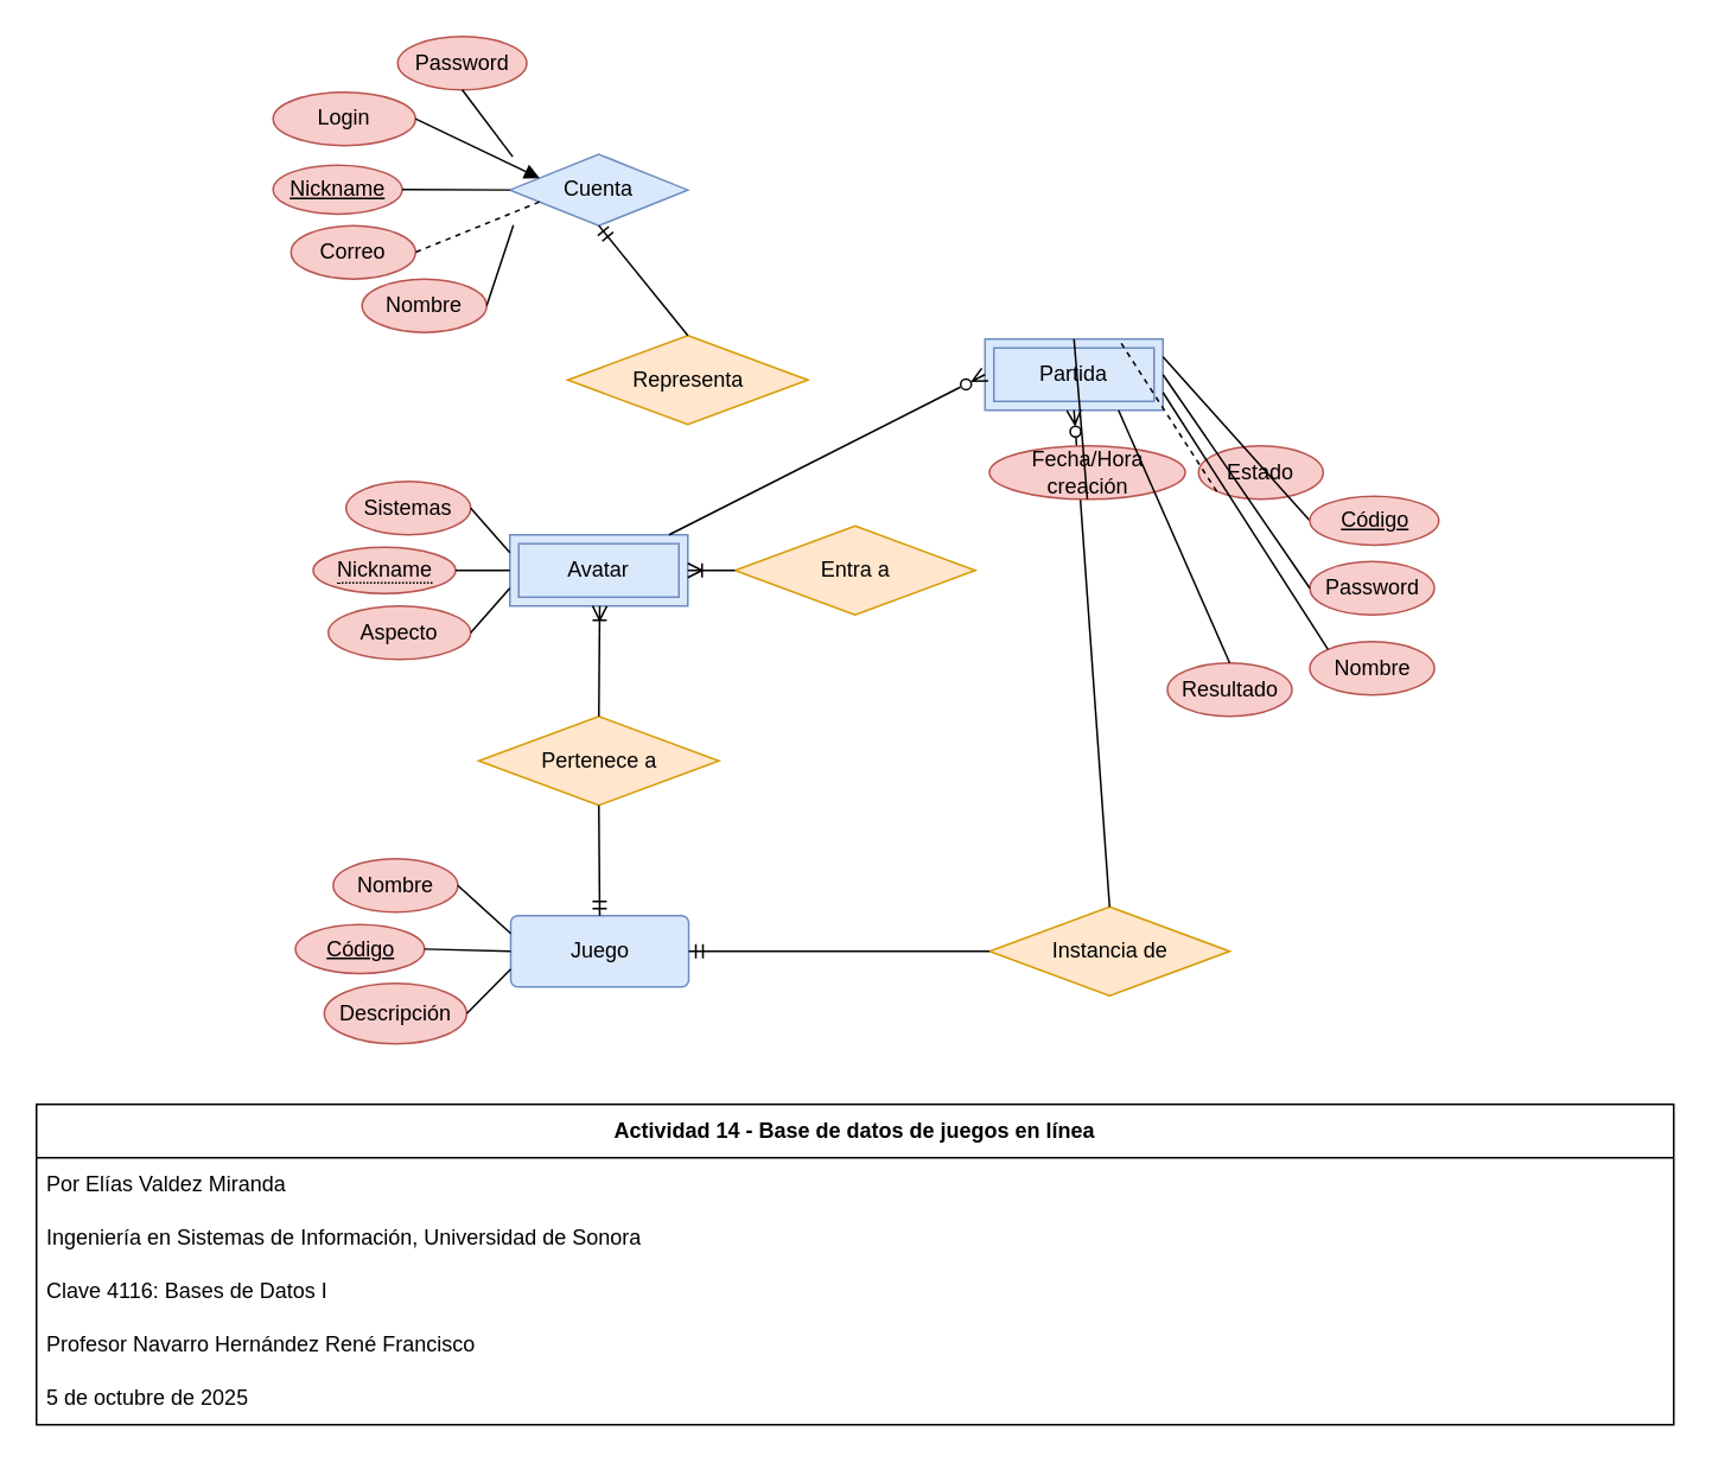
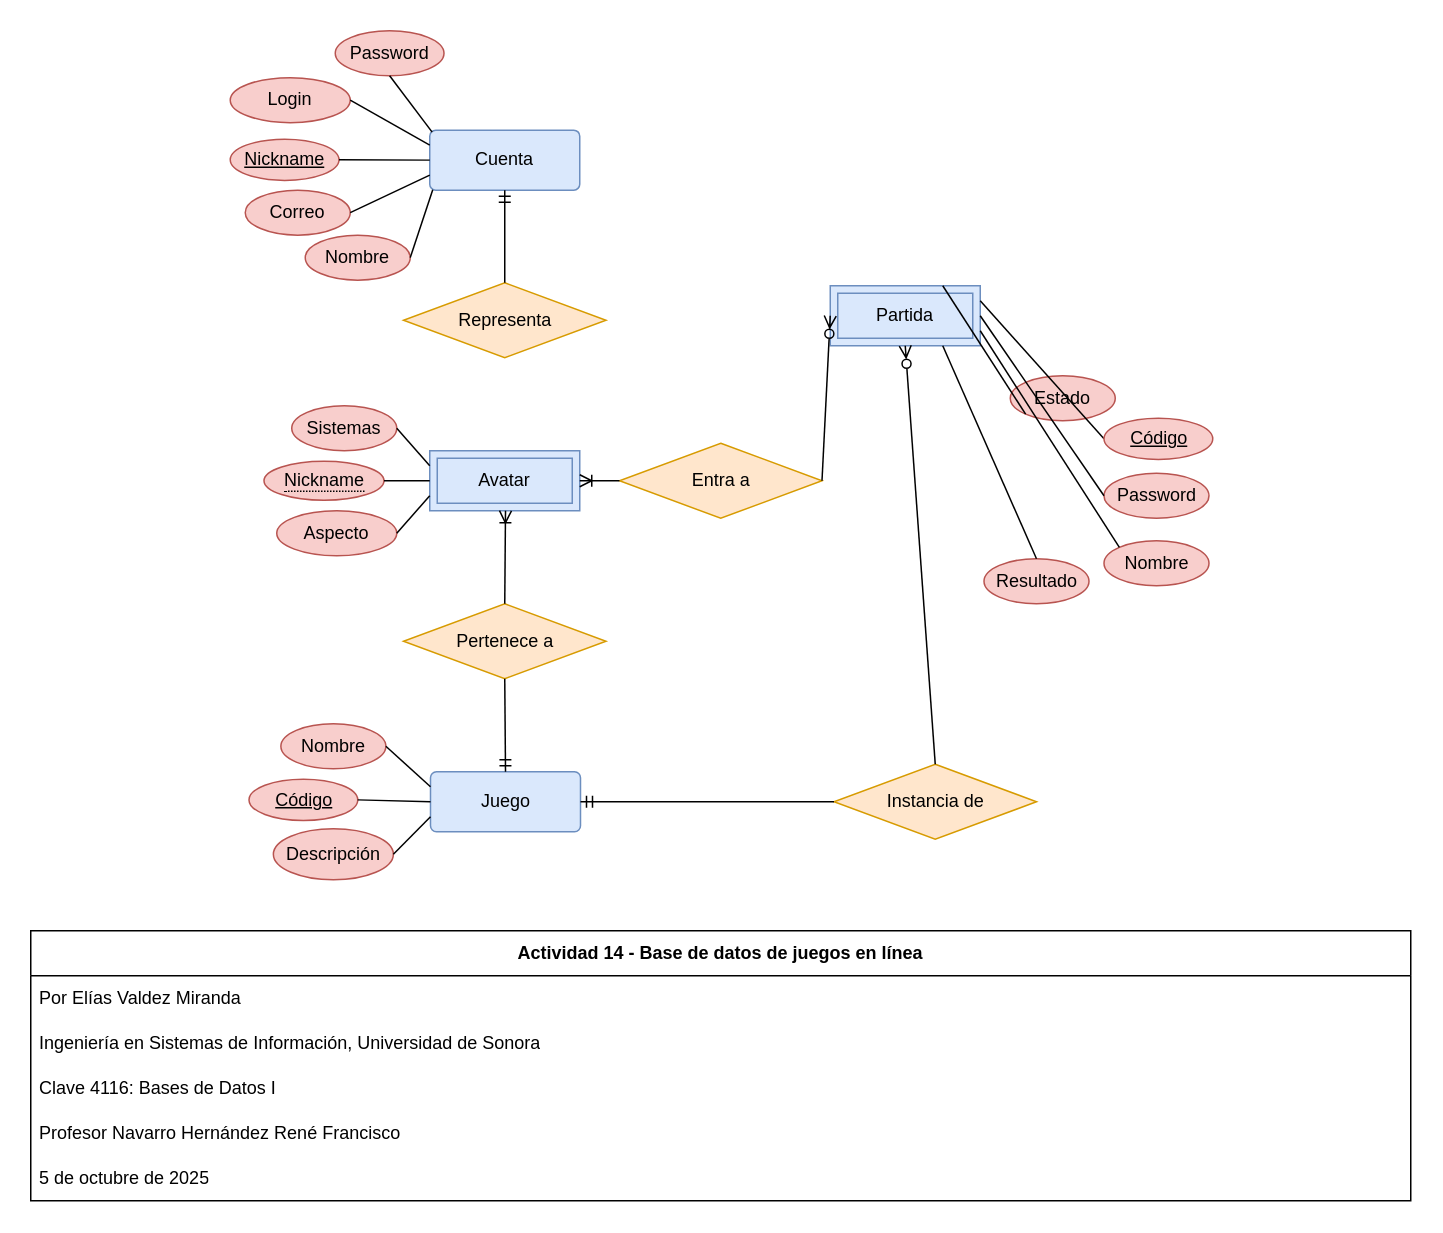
- <mxCell id="11" value="" style="endArrow=block;html=1;rounded=0;entryX=0;entryY=0.25;entryDx=0;entryDy=0;exitX=1;exitY=0.5;exitDx=0;exitDy=0;" parent="1" source="7" target="2" edge="1"><mxGeometry width="50" height="50" relative="1" as="geometry"><mxPoint x="261" y="106.25" as="sourcePoint" /><mxPoint x="311" y="56.25" as="targetPoint" /></mxGeometry></mxCell>
+ <mxCell id="11" value="" style="endArrow=none;html=1;rounded=0;entryX=0;entryY=0.25;entryDx=0;entryDy=0;exitX=1;exitY=0.5;exitDx=0;exitDy=0;" parent="1" source="7" target="2" edge="1"><mxGeometry width="50" height="50" relative="1" as="geometry"><mxPoint x="261" y="106.25" as="sourcePoint" /><mxPoint x="311" y="56.25" as="targetPoint" /></mxGeometry></mxCell>
- <mxCell id="2" value="Cuenta" style="rhombus;arcSize=10;whiteSpace=wrap;html=1;align=center;fillColor=#dae8fc;strokeColor=#6c8ebf;" parent="1" vertex="1"><mxGeometry x="286" y="86.25" width="100" height="40" as="geometry" /></mxCell>
+ <mxCell id="2" value="Cuenta" style="rounded=1;arcSize=10;whiteSpace=wrap;html=1;align=center;fillColor=#dae8fc;strokeColor=#6c8ebf;" parent="1" vertex="1"><mxGeometry x="286" y="86.25" width="100" height="40" as="geometry" /></mxCell>
- <mxCell id="10" value="" style="endArrow=none;html=1;rounded=0;exitX=0;exitY=0.75;exitDx=0;exitDy=0;entryX=1;entryY=0.5;entryDx=0;entryDy=0;dashed=1;" parent="1" source="2" target="8" edge="1"><mxGeometry width="50" height="50" relative="1" as="geometry"><mxPoint x="261" y="106.25" as="sourcePoint" /><mxPoint x="311" y="56.25" as="targetPoint" /></mxGeometry></mxCell>
+ <mxCell id="10" value="" style="endArrow=none;html=1;rounded=0;exitX=0;exitY=0.75;exitDx=0;exitDy=0;entryX=1;entryY=0.5;entryDx=0;entryDy=0;" parent="1" source="2" target="8" edge="1"><mxGeometry width="50" height="50" relative="1" as="geometry"><mxPoint x="261" y="106.25" as="sourcePoint" /><mxPoint x="311" y="56.25" as="targetPoint" /></mxGeometry></mxCell>
- <mxCell id="17" value="Representa" style="shape=rhombus;perimeter=rhombusPerimeter;whiteSpace=wrap;html=1;align=center;fillColor=#ffe6cc;strokeColor=#d79b00;" parent="1" vertex="1"><mxGeometry x="318.5" y="188" width="135" height="50" as="geometry" /></mxCell>
+ <mxCell id="17" value="Representa" style="shape=rhombus;perimeter=rhombusPerimeter;whiteSpace=wrap;html=1;align=center;fillColor=#ffe6cc;strokeColor=#d79b00;" parent="1" vertex="1"><mxGeometry x="268.5" y="188" width="135" height="50" as="geometry" /></mxCell>
- <mxCell id="50" value="" style="endArrow=none;html=1;rounded=0;exitX=0;exitY=1;exitDx=0;exitDy=0;entryX=0.75;entryY=0;entryDx=0;entryDy=0;dashed=1;" parent="1" source="45" target="30" edge="1"><mxGeometry width="50" height="50" relative="1" as="geometry"><mxPoint x="545.5" y="350" as="sourcePoint" /><mxPoint x="595.5" y="300" as="targetPoint" /></mxGeometry></mxCell>
+ <mxCell id="50" value="" style="endArrow=none;html=1;rounded=0;exitX=0;exitY=1;exitDx=0;exitDy=0;entryX=0.75;entryY=0;entryDx=0;entryDy=0;" parent="1" source="45" target="30" edge="1"><mxGeometry width="50" height="50" relative="1" as="geometry"><mxPoint x="545.5" y="350" as="sourcePoint" /><mxPoint x="595.5" y="300" as="targetPoint" /></mxGeometry></mxCell>
- <mxCell id="46" value="" style="endArrow=none;html=1;rounded=0;exitX=0.5;exitY=1;exitDx=0;exitDy=0;entryX=0.5;entryY=0;entryDx=0;entryDy=0;" parent="1" source="43" target="30" edge="1"><mxGeometry width="50" height="50" relative="1" as="geometry"><mxPoint x="545.5" y="280" as="sourcePoint" /><mxPoint x="595.5" y="300" as="targetPoint" /></mxGeometry></mxCell>
- <mxCell id="37" value="" style="endArrow=none;html=1;rounded=0;startArrow=ERzeroToMany;startFill=0;exitX=0;exitY=0.5;exitDx=0;exitDy=0;" parent="1" source="30" target="24" edge="1"><mxGeometry width="50" height="50" relative="1" as="geometry"><mxPoint x="482.5" y="391" as="sourcePoint" /><mxPoint x="482.5" y="453" as="targetPoint" /></mxGeometry></mxCell>
+ <mxCell id="37" value="" style="endArrow=none;html=1;rounded=0;entryX=1;entryY=0.5;entryDx=0;entryDy=0;startArrow=ERzeroToMany;startFill=0;exitX=0;exitY=0.5;exitDx=0;exitDy=0;" parent="1" source="30" target="29" edge="1"><mxGeometry width="50" height="50" relative="1" as="geometry"><mxPoint x="482.5" y="391" as="sourcePoint" /><mxPoint x="482.5" y="453" as="targetPoint" /></mxGeometry></mxCell>
- <mxCell id="43" value="Fecha/Hora creación" style="ellipse;whiteSpace=wrap;html=1;align=center;fillColor=#f8cecc;strokeColor=#b85450;" parent="1" vertex="1"><mxGeometry x="555.5" y="250" width="110" height="30" as="geometry" /></mxCell>
